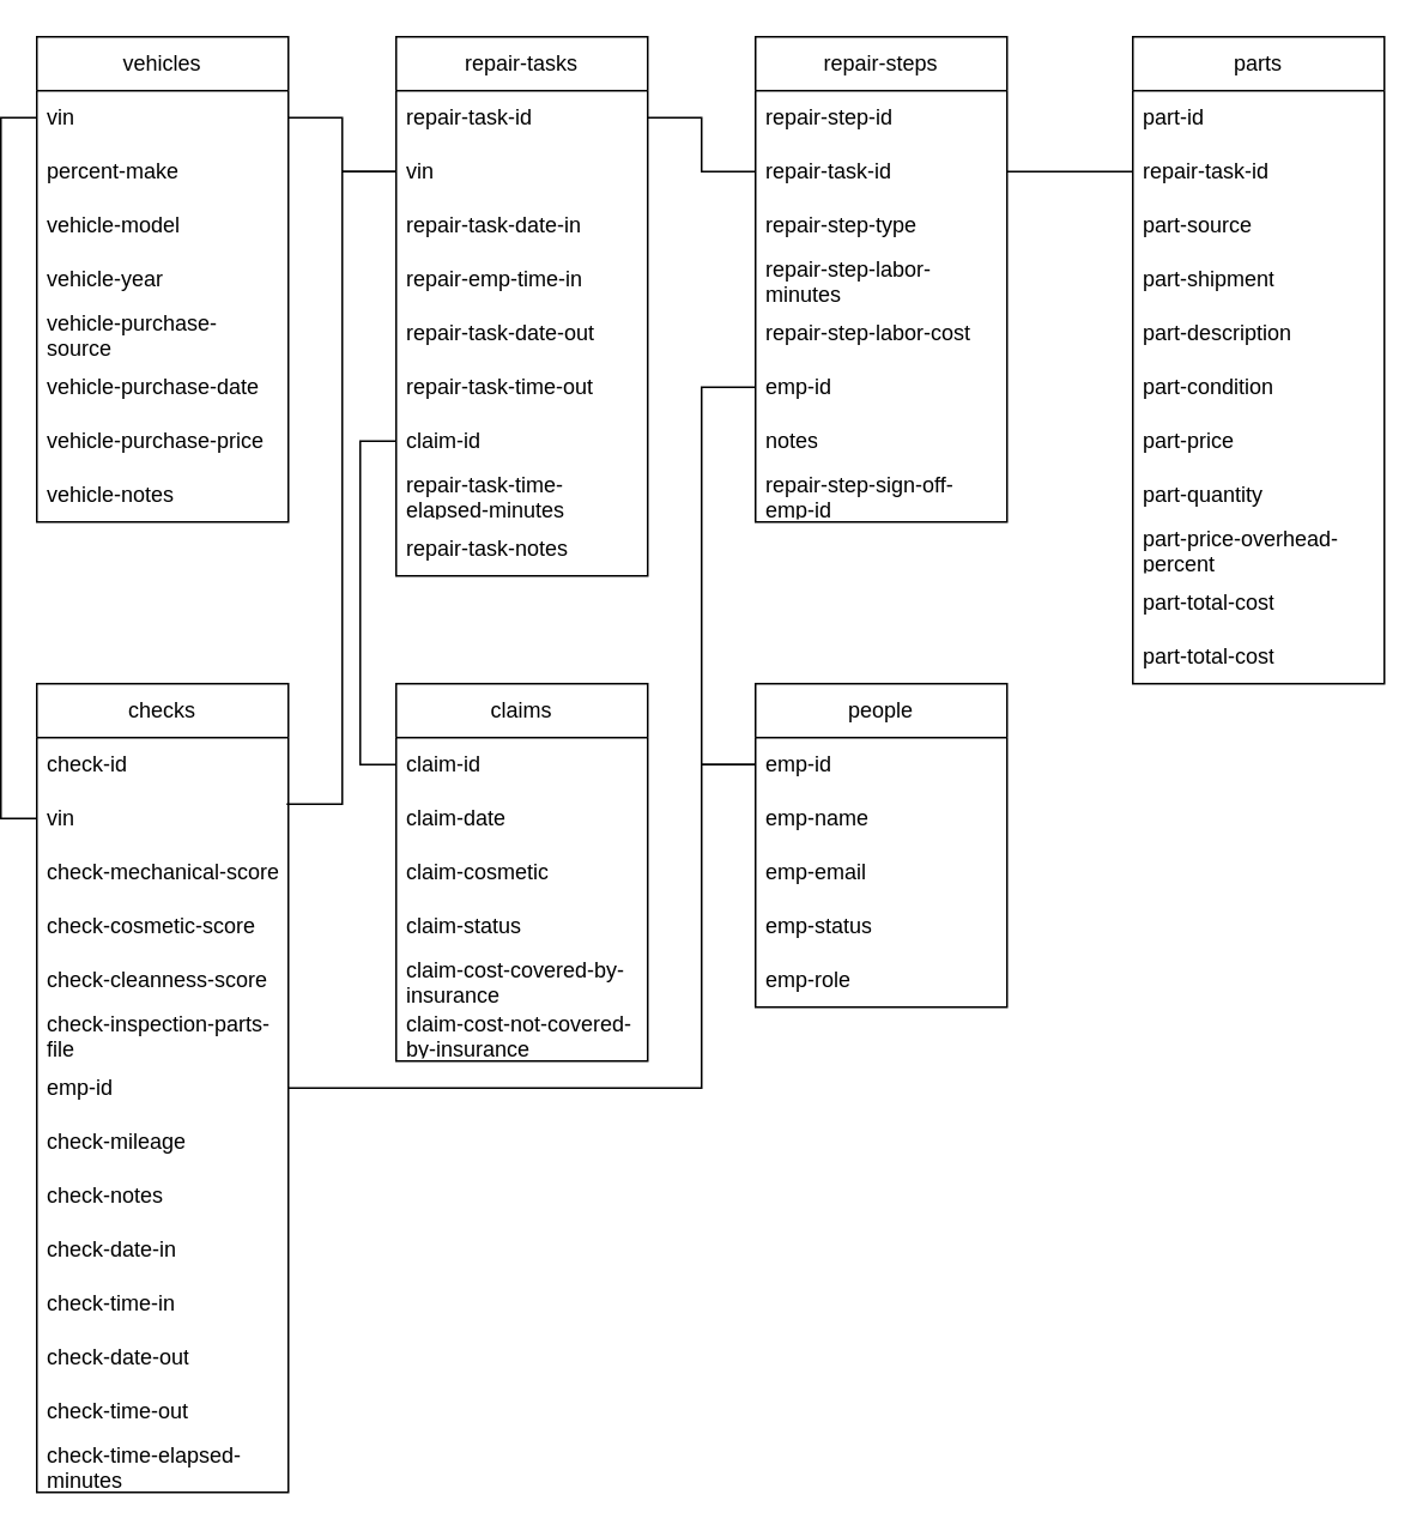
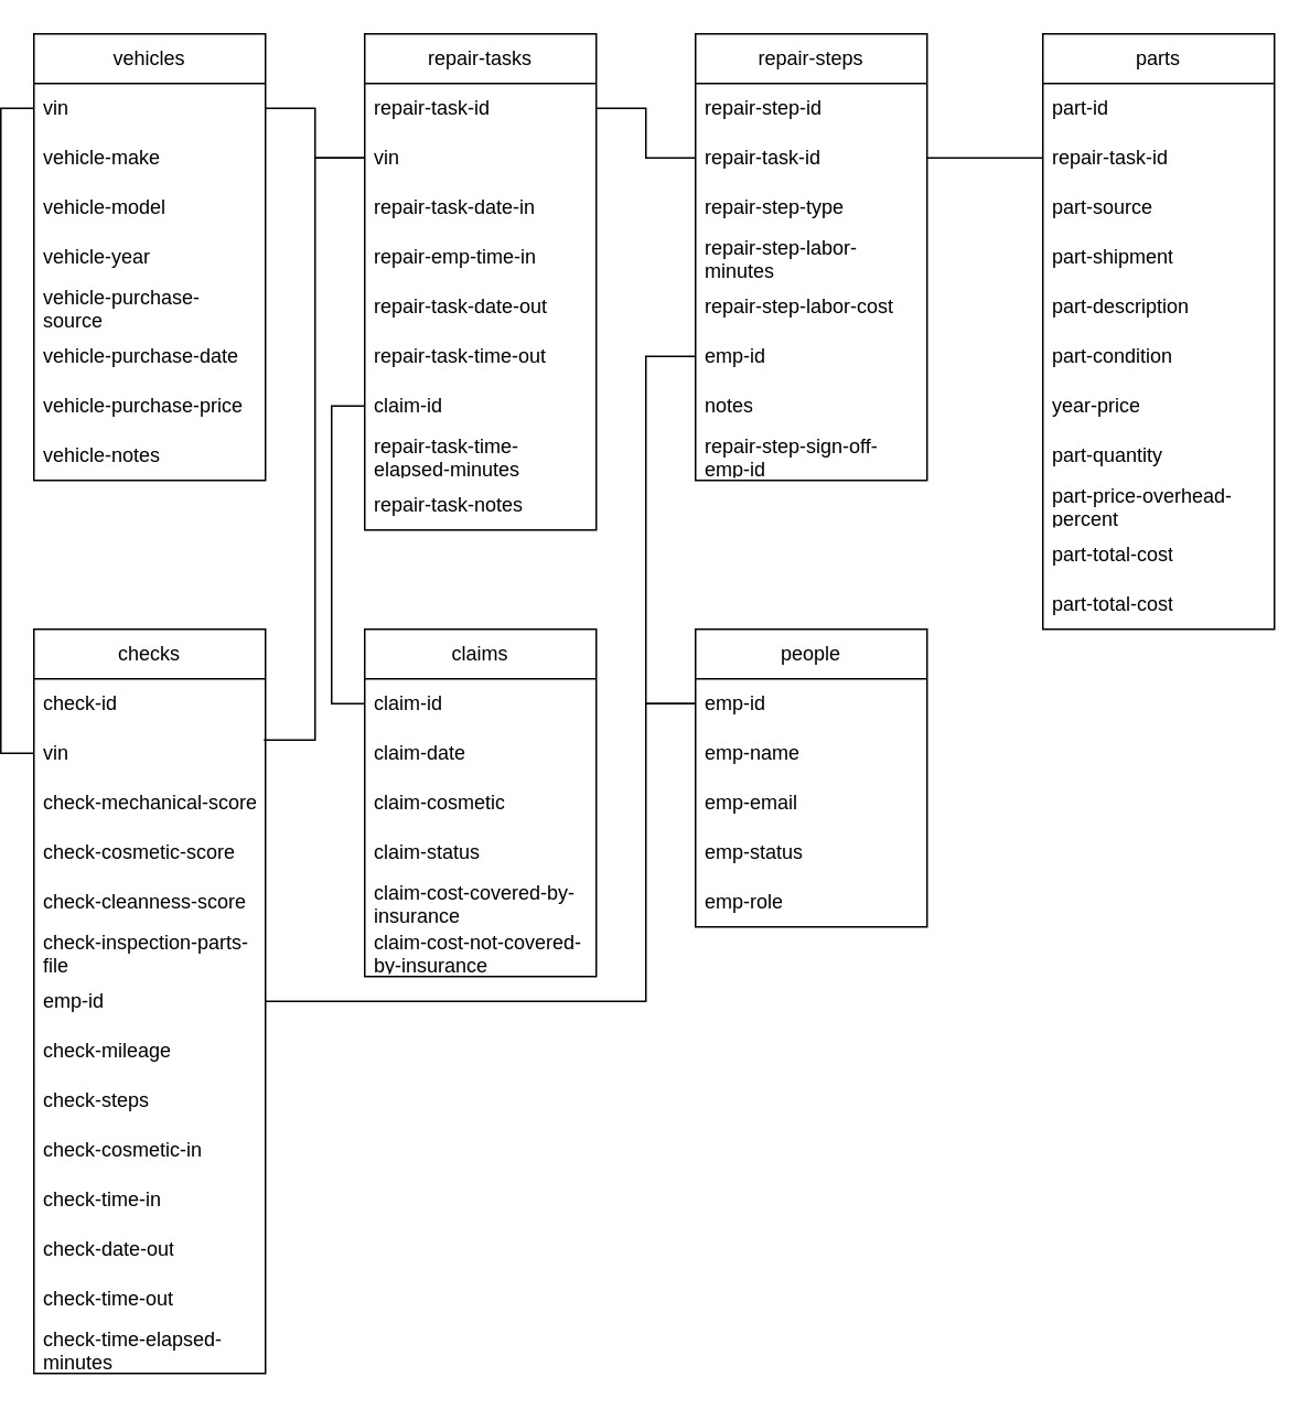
- <mxCell id="16" value="percent-make" style="text;strokeColor=none;fillColor=none;align=left;verticalAlign=middle;spacingLeft=4;spacingRight=4;overflow=hidden;points=[[0,0.5],[1,0.5]];portConstraint=eastwest;rotatable=0;whiteSpace=wrap;html=1;" vertex="1" parent="14"><mxGeometry y="60" width="140" height="30" as="geometry" /></mxCell>
+ <mxCell id="16" value="vehicle-make" style="text;strokeColor=none;fillColor=none;align=left;verticalAlign=middle;spacingLeft=4;spacingRight=4;overflow=hidden;points=[[0,0.5],[1,0.5]];portConstraint=eastwest;rotatable=0;whiteSpace=wrap;html=1;" vertex="1" parent="14"><mxGeometry y="60" width="140" height="30" as="geometry" /></mxCell>
- <mxCell id="9" value="part-price" style="text;strokeColor=none;fillColor=none;align=left;verticalAlign=middle;spacingLeft=4;spacingRight=4;overflow=hidden;points=[[0,0.5],[1,0.5]];portConstraint=eastwest;rotatable=0;whiteSpace=wrap;html=1;" vertex="1" parent="2"><mxGeometry y="210" width="140" height="30" as="geometry" /></mxCell>
+ <mxCell id="9" value="year-price" style="text;strokeColor=none;fillColor=none;align=left;verticalAlign=middle;spacingLeft=4;spacingRight=4;overflow=hidden;points=[[0,0.5],[1,0.5]];portConstraint=eastwest;rotatable=0;whiteSpace=wrap;html=1;" vertex="1" parent="2"><mxGeometry y="210" width="140" height="30" as="geometry" /></mxCell>
- <mxCell id="51" value="check-notes" style="text;strokeColor=none;fillColor=none;align=left;verticalAlign=middle;spacingLeft=4;spacingRight=4;overflow=hidden;points=[[0,0.5],[1,0.5]];portConstraint=eastwest;rotatable=0;whiteSpace=wrap;html=1;" vertex="1" parent="42"><mxGeometry y="270" width="140" height="30" as="geometry" /></mxCell>
+ <mxCell id="51" value="check-steps" style="text;strokeColor=none;fillColor=none;align=left;verticalAlign=middle;spacingLeft=4;spacingRight=4;overflow=hidden;points=[[0,0.5],[1,0.5]];portConstraint=eastwest;rotatable=0;whiteSpace=wrap;html=1;" vertex="1" parent="42"><mxGeometry y="270" width="140" height="30" as="geometry" /></mxCell>
- <mxCell id="52" value="check-date-in" style="text;strokeColor=none;fillColor=none;align=left;verticalAlign=middle;spacingLeft=4;spacingRight=4;overflow=hidden;points=[[0,0.5],[1,0.5]];portConstraint=eastwest;rotatable=0;whiteSpace=wrap;html=1;" vertex="1" parent="42"><mxGeometry y="300" width="140" height="30" as="geometry" /></mxCell>
+ <mxCell id="52" value="check-cosmetic-in" style="text;strokeColor=none;fillColor=none;align=left;verticalAlign=middle;spacingLeft=4;spacingRight=4;overflow=hidden;points=[[0,0.5],[1,0.5]];portConstraint=eastwest;rotatable=0;whiteSpace=wrap;html=1;" vertex="1" parent="42"><mxGeometry y="300" width="140" height="30" as="geometry" /></mxCell>
